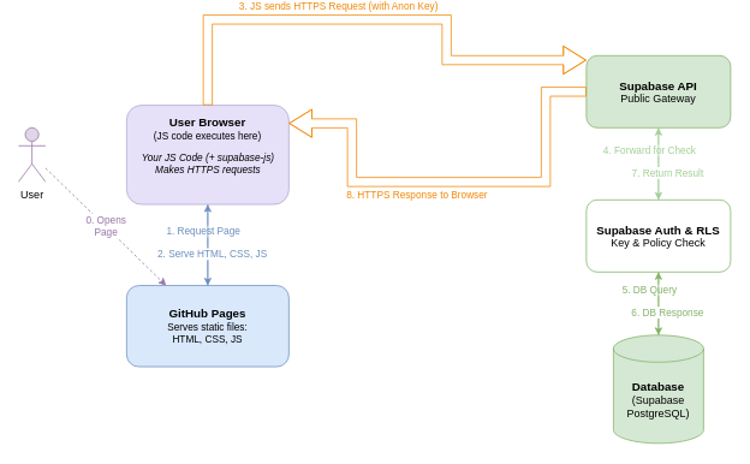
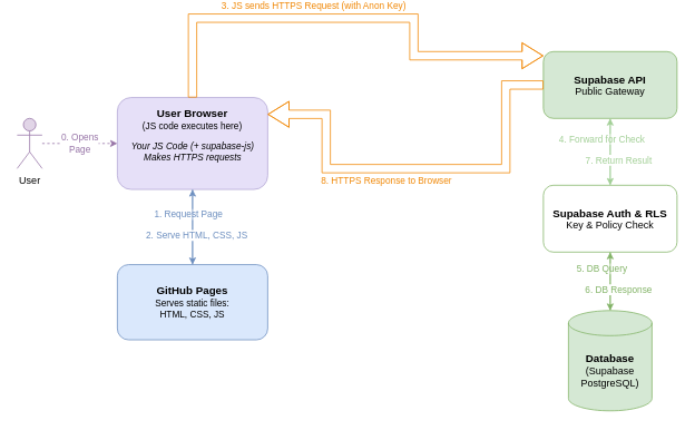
- <mxCell id="3" value="0. Opens&lt;br&gt;Page" style="edgeStyle=none;html=1;rounded=0;strokeColor=#9673a6;fontColor=#9673a6;fontFamily=Helvetica;fontSize=11;endArrow=classic;dashed=1;" parent="1" source="2" target="6" edge="1"><mxGeometry width="50" height="50" relative="1" as="geometry"><mxPoint x="60" y="170.91" as="sourcePoint" /><mxPoint x="140" y="170.91" as="targetPoint" /><mxPoint as="offset" /></mxGeometry></mxCell>
+ <mxCell id="3" value="0. Opens&lt;br&gt;Page" style="edgeStyle=none;html=1;rounded=0;strokeColor=#9673a6;fontColor=#9673a6;fontFamily=Helvetica;fontSize=11;endArrow=classic;dashed=1;" parent="1" source="2" target="4" edge="1"><mxGeometry width="50" height="50" relative="1" as="geometry"><mxPoint x="60" y="170.91" as="sourcePoint" /><mxPoint x="140" y="170.91" as="targetPoint" /><mxPoint as="offset" /></mxGeometry></mxCell>
